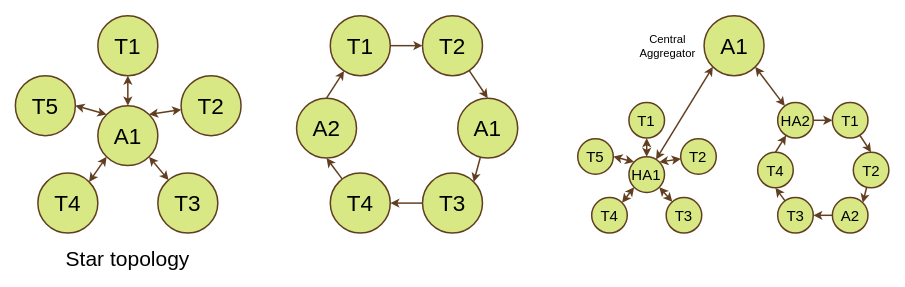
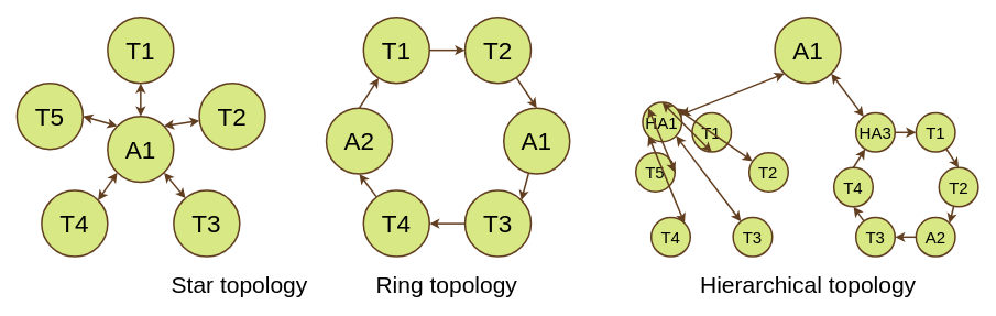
- <mxCell id="51" value="Central Aggregator" style="text;html=1;align=center;verticalAlign=middle;whiteSpace=wrap;rounded=0;fontFamily=Helvetica;fontSize=15;fontColor=default;labelBackgroundColor=default;" vertex="1" parent="1"><mxGeometry x="860" y="45" width="60" height="30" as="geometry" /></mxCell>
- <mxCell id="45" value="&lt;font style=&quot;font-size: 20px;&quot;&gt;HA2&lt;/font&gt;" style="ellipse;whiteSpace=wrap;html=1;aspect=fixed;fillColor=#D7E884;strokeColor=#613E20;strokeWidth=2;fontSize=20;" vertex="1" parent="1"><mxGeometry x="1036.695" y="135.82" width="47.46" height="47.46" as="geometry" /></mxCell>
+ <mxCell id="45" value="&lt;font style=&quot;font-size: 20px;&quot;&gt;HA3&lt;/font&gt;" style="ellipse;whiteSpace=wrap;html=1;aspect=fixed;fillColor=#D7E884;strokeColor=#613E20;strokeWidth=2;fontSize=20;" vertex="1" parent="1"><mxGeometry x="1036.695" y="135.82" width="47.46" height="47.46" as="geometry" /></mxCell>
- <mxCell id="27" value="&lt;font style=&quot;font-size: 20px;&quot;&gt;HA1&lt;/font&gt;" style="ellipse;whiteSpace=wrap;html=1;aspect=fixed;fillColor=#D7E884;strokeColor=#613E20;strokeWidth=2;fontSize=20;" vertex="1" parent="1"><mxGeometry x="838.301" y="208.234" width="47.46" height="47.46" as="geometry" /></mxCell>
+ <mxCell id="27" value="&lt;font style=&quot;font-size: 20px;&quot;&gt;HA1&lt;/font&gt;" style="ellipse;whiteSpace=wrap;html=1;aspect=fixed;fillColor=#D7E884;strokeColor=#613E20;strokeWidth=2;fontSize=20;" vertex="1" parent="1"><mxGeometry x="778.301" y="123.234" width="47.46" height="47.46" as="geometry" /></mxCell>
- <mxCell id="52" value="Star topology" style="text;html=1;align=center;verticalAlign=middle;whiteSpace=wrap;rounded=0;fontFamily=Helvetica;fontSize=28;fontColor=default;labelBackgroundColor=default;" vertex="1" parent="1"><mxGeometry x="85" y="330" width="170" height="30" as="geometry" /></mxCell>
+ <mxCell id="52" value="Star topology" style="text;html=1;align=center;verticalAlign=middle;whiteSpace=wrap;rounded=0;fontFamily=Helvetica;fontSize=28;fontColor=default;labelBackgroundColor=default;" vertex="1" parent="1"><mxGeometry x="205" y="330" width="170" height="30" as="geometry" /></mxCell>
+ <mxCell id="53" value="Ring topology" style="text;html=1;align=center;verticalAlign=middle;whiteSpace=wrap;rounded=0;fontFamily=Helvetica;fontSize=28;fontColor=default;labelBackgroundColor=default;" vertex="1" parent="1"><mxGeometry x="446" y="330" width="190" height="30" as="geometry" /></mxCell>
+ <mxCell id="54" value="Hierarchical topology" style="text;html=1;align=center;verticalAlign=middle;whiteSpace=wrap;rounded=0;fontFamily=Helvetica;fontSize=28;fontColor=default;labelBackgroundColor=default;" vertex="1" parent="1"><mxGeometry x="811.76" y="330" width="333.52" height="30" as="geometry" /></mxCell>
